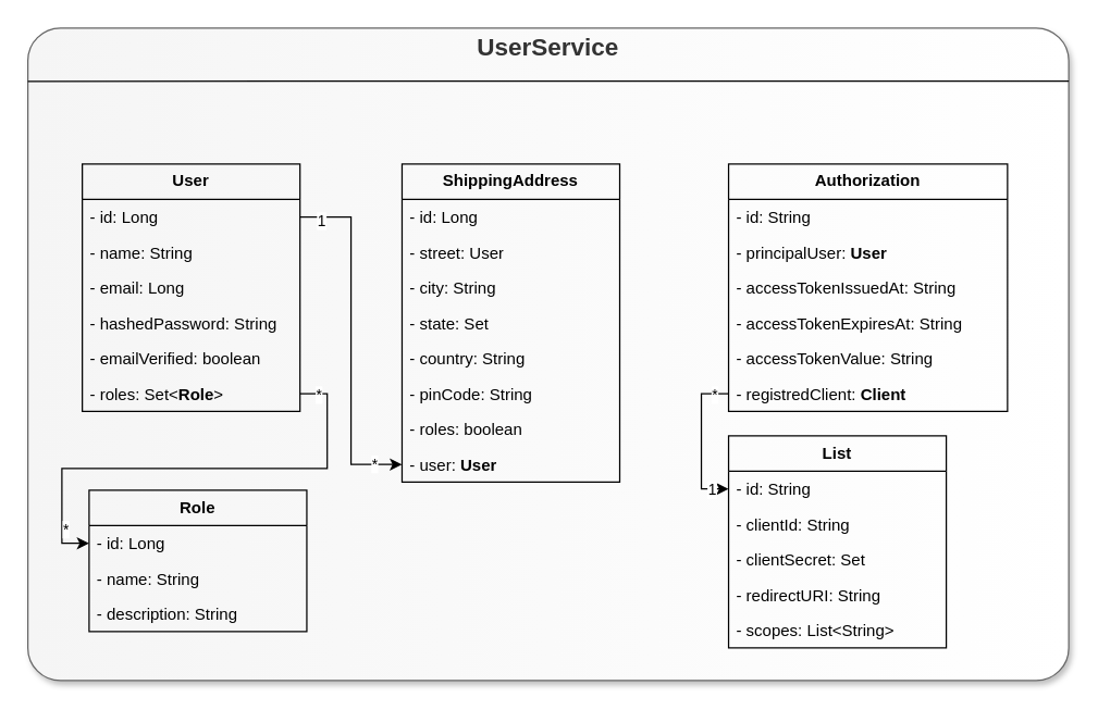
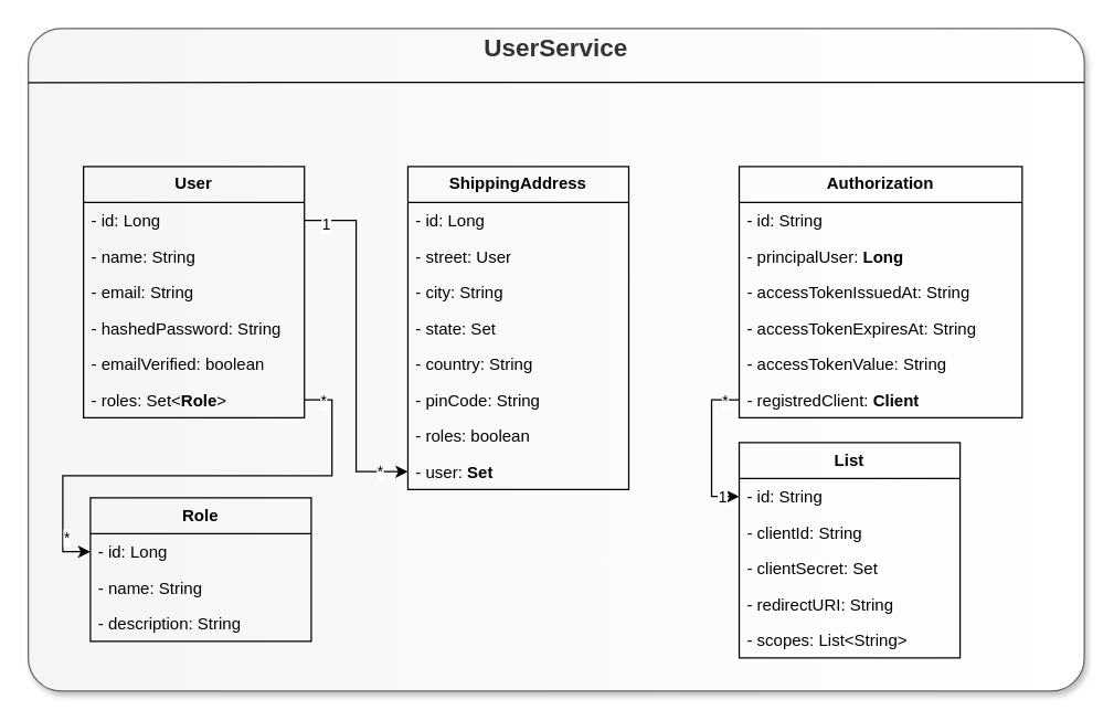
- <mxCell id="7" value="- principalUser: &lt;b&gt;User&lt;/b&gt;" style="text;strokeColor=none;fillColor=none;align=left;verticalAlign=top;spacingLeft=4;spacingRight=4;overflow=hidden;rotatable=0;points=[[0,0.5],[1,0.5]];portConstraint=eastwest;whiteSpace=wrap;html=1;" parent="5" vertex="1"><mxGeometry y="52" width="205" height="26" as="geometry" /></mxCell>
+ <mxCell id="7" value="- principalUser: &lt;b&gt;Long&lt;/b&gt;" style="text;strokeColor=none;fillColor=none;align=left;verticalAlign=top;spacingLeft=4;spacingRight=4;overflow=hidden;rotatable=0;points=[[0,0.5],[1,0.5]];portConstraint=eastwest;whiteSpace=wrap;html=1;" parent="5" vertex="1"><mxGeometry y="52" width="205" height="26" as="geometry" /></mxCell>
- <mxCell id="19" value="- email: Long" style="text;strokeColor=none;fillColor=none;align=left;verticalAlign=top;spacingLeft=4;spacingRight=4;overflow=hidden;rotatable=0;points=[[0,0.5],[1,0.5]];portConstraint=eastwest;whiteSpace=wrap;html=1;" parent="16" vertex="1"><mxGeometry y="78" width="160" height="26" as="geometry" /></mxCell>
+ <mxCell id="19" value="- email: String" style="text;strokeColor=none;fillColor=none;align=left;verticalAlign=top;spacingLeft=4;spacingRight=4;overflow=hidden;rotatable=0;points=[[0,0.5],[1,0.5]];portConstraint=eastwest;whiteSpace=wrap;html=1;" parent="16" vertex="1"><mxGeometry y="78" width="160" height="26" as="geometry" /></mxCell>
- <mxCell id="34" value="- user: &lt;b&gt;User&lt;/b&gt;" style="text;strokeColor=none;fillColor=none;align=left;verticalAlign=top;spacingLeft=4;spacingRight=4;overflow=hidden;rotatable=0;points=[[0,0.5],[1,0.5]];portConstraint=eastwest;whiteSpace=wrap;html=1;" parent="26" vertex="1"><mxGeometry y="208" width="160" height="26" as="geometry" /></mxCell>
+ <mxCell id="34" value="- user: &lt;b&gt;Set&lt;/b&gt;" style="text;strokeColor=none;fillColor=none;align=left;verticalAlign=top;spacingLeft=4;spacingRight=4;overflow=hidden;rotatable=0;points=[[0,0.5],[1,0.5]];portConstraint=eastwest;whiteSpace=wrap;html=1;" parent="26" vertex="1"><mxGeometry y="208" width="160" height="26" as="geometry" /></mxCell>
